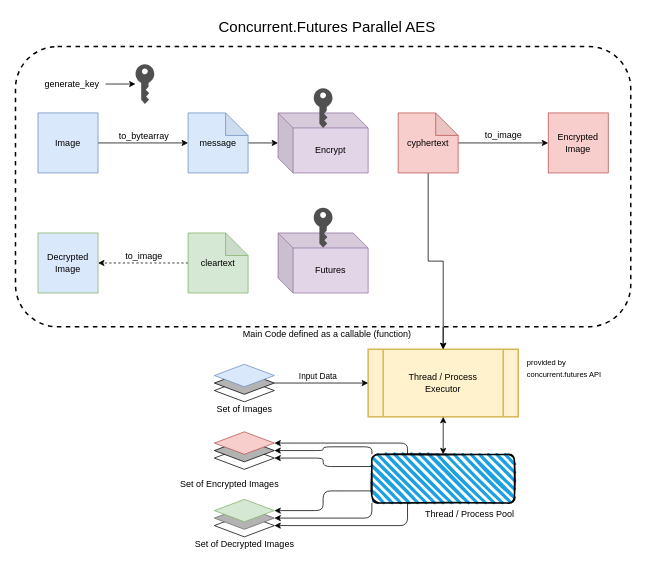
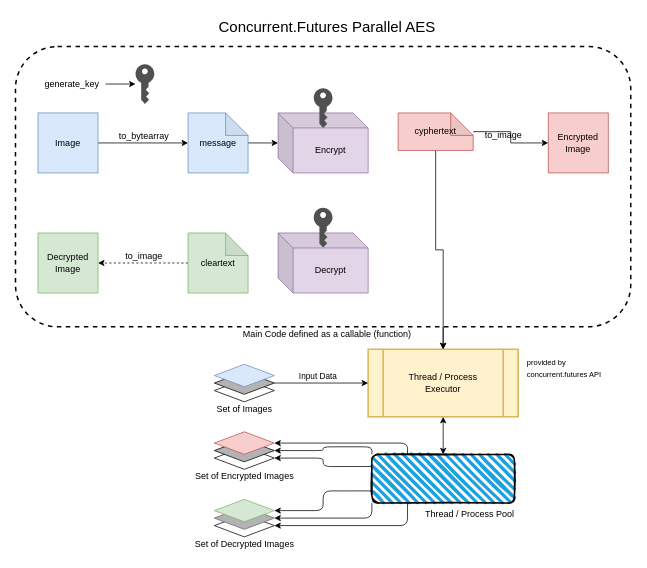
- <mxCell id="12" value="cyphertext" style="shape=note;whiteSpace=wrap;html=1;backgroundOutline=1;darkOpacity=0.05;fontSize=12;fillColor=#f8cecc;strokeColor=#b85450;" parent="1" vertex="1"><mxGeometry x="530" y="150" width="80" height="80" as="geometry" /></mxCell>
+ <mxCell id="12" value="cyphertext" style="shape=note;whiteSpace=wrap;html=1;backgroundOutline=1;darkOpacity=0.05;fontSize=12;fillColor=#f8cecc;strokeColor=#b85450;" parent="1" vertex="1"><mxGeometry x="530" y="150" width="100" height="50" as="geometry" /></mxCell>
- <mxCell id="20" value="Decrypted Image" style="whiteSpace=wrap;html=1;aspect=fixed;fillColor=#dae8fc;strokeColor=#82b366;" parent="1" vertex="1"><mxGeometry x="50" y="310" width="80" height="80" as="geometry" /></mxCell>
+ <mxCell id="20" value="Decrypted Image" style="whiteSpace=wrap;html=1;aspect=fixed;fillColor=#d5e8d4;strokeColor=#82b366;" parent="1" vertex="1"><mxGeometry x="50" y="310" width="80" height="80" as="geometry" /></mxCell>
- <mxCell id="16" value="Futures" style="shape=cube;whiteSpace=wrap;html=1;boundedLbl=1;backgroundOutline=1;darkOpacity=0.05;darkOpacity2=0.1;fontSize=12;fillColor=#e1d5e7;strokeColor=#9673a6;" parent="1" vertex="1"><mxGeometry x="370" y="310" width="120" height="80" as="geometry" /></mxCell>
+ <mxCell id="16" value="Decrypt" style="shape=cube;whiteSpace=wrap;html=1;boundedLbl=1;backgroundOutline=1;darkOpacity=0.05;darkOpacity2=0.1;fontSize=12;fillColor=#e1d5e7;strokeColor=#9673a6;" parent="1" vertex="1"><mxGeometry x="370" y="310" width="120" height="80" as="geometry" /></mxCell>
- <mxCell id="40" value="Set of Encrypted Images" style="text;html=1;align=center;verticalAlign=middle;resizable=0;points=[];autosize=1;" vertex="1" parent="1"><mxGeometry x="230" y="635" width="150" height="20" as="geometry" /></mxCell>
+ <mxCell id="40" value="Set of Encrypted Images" style="text;html=1;align=center;verticalAlign=middle;resizable=0;points=[];autosize=1;" vertex="1" parent="1"><mxGeometry x="250" y="625" width="150" height="20" as="geometry" /></mxCell>
